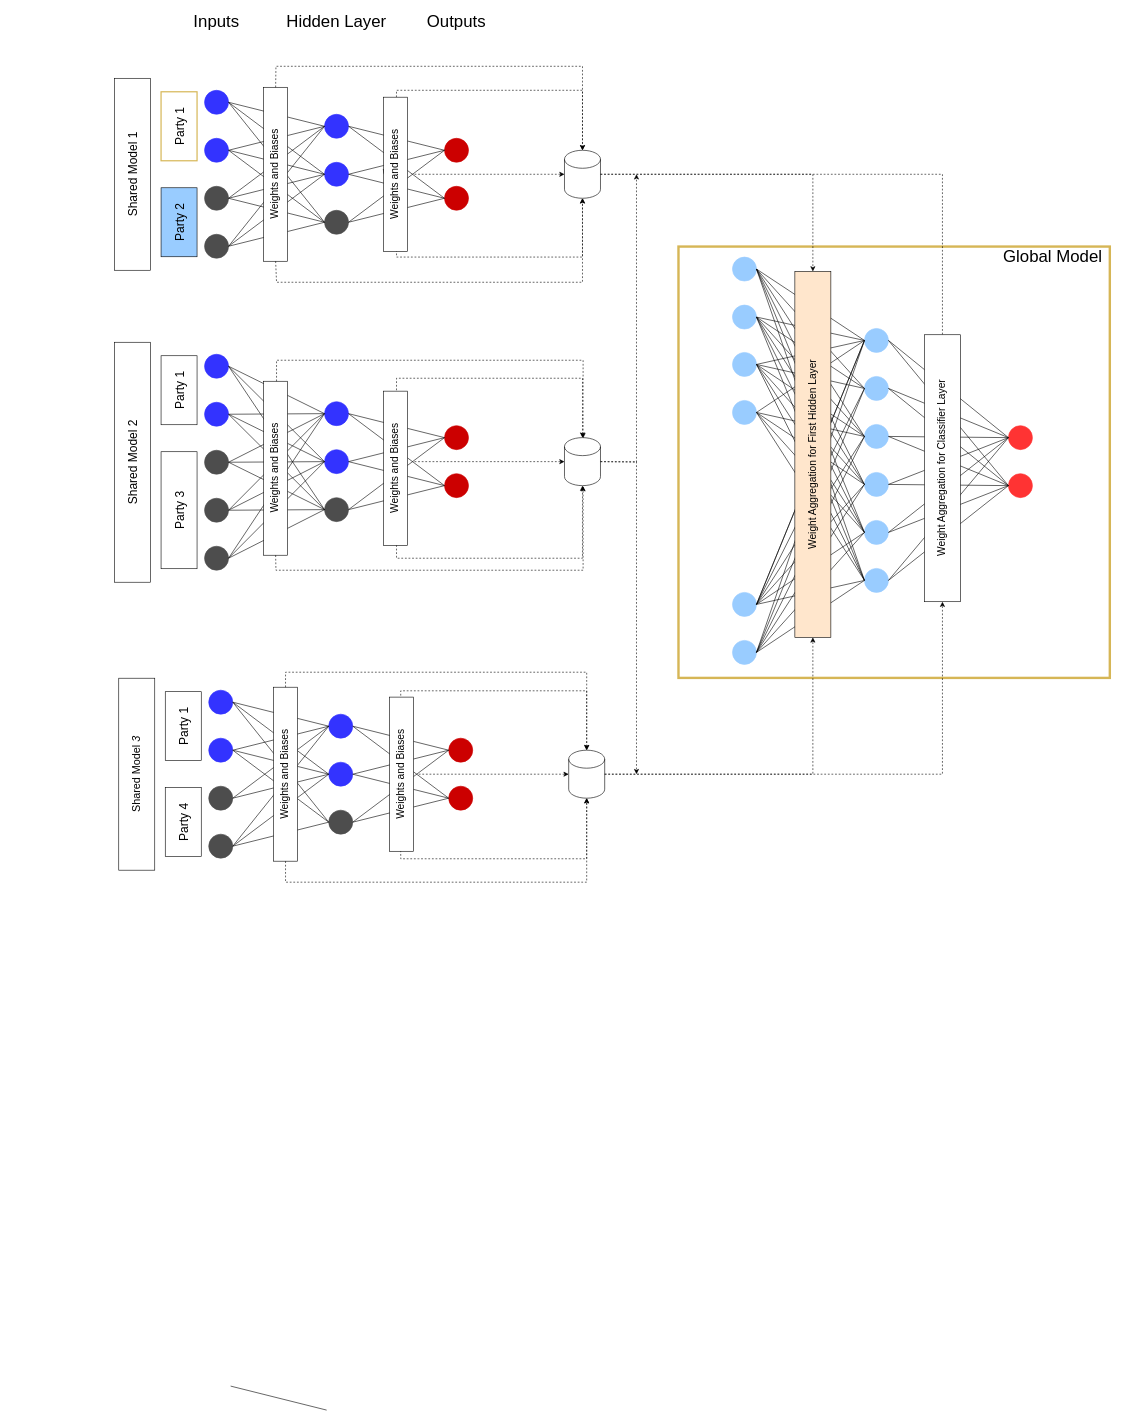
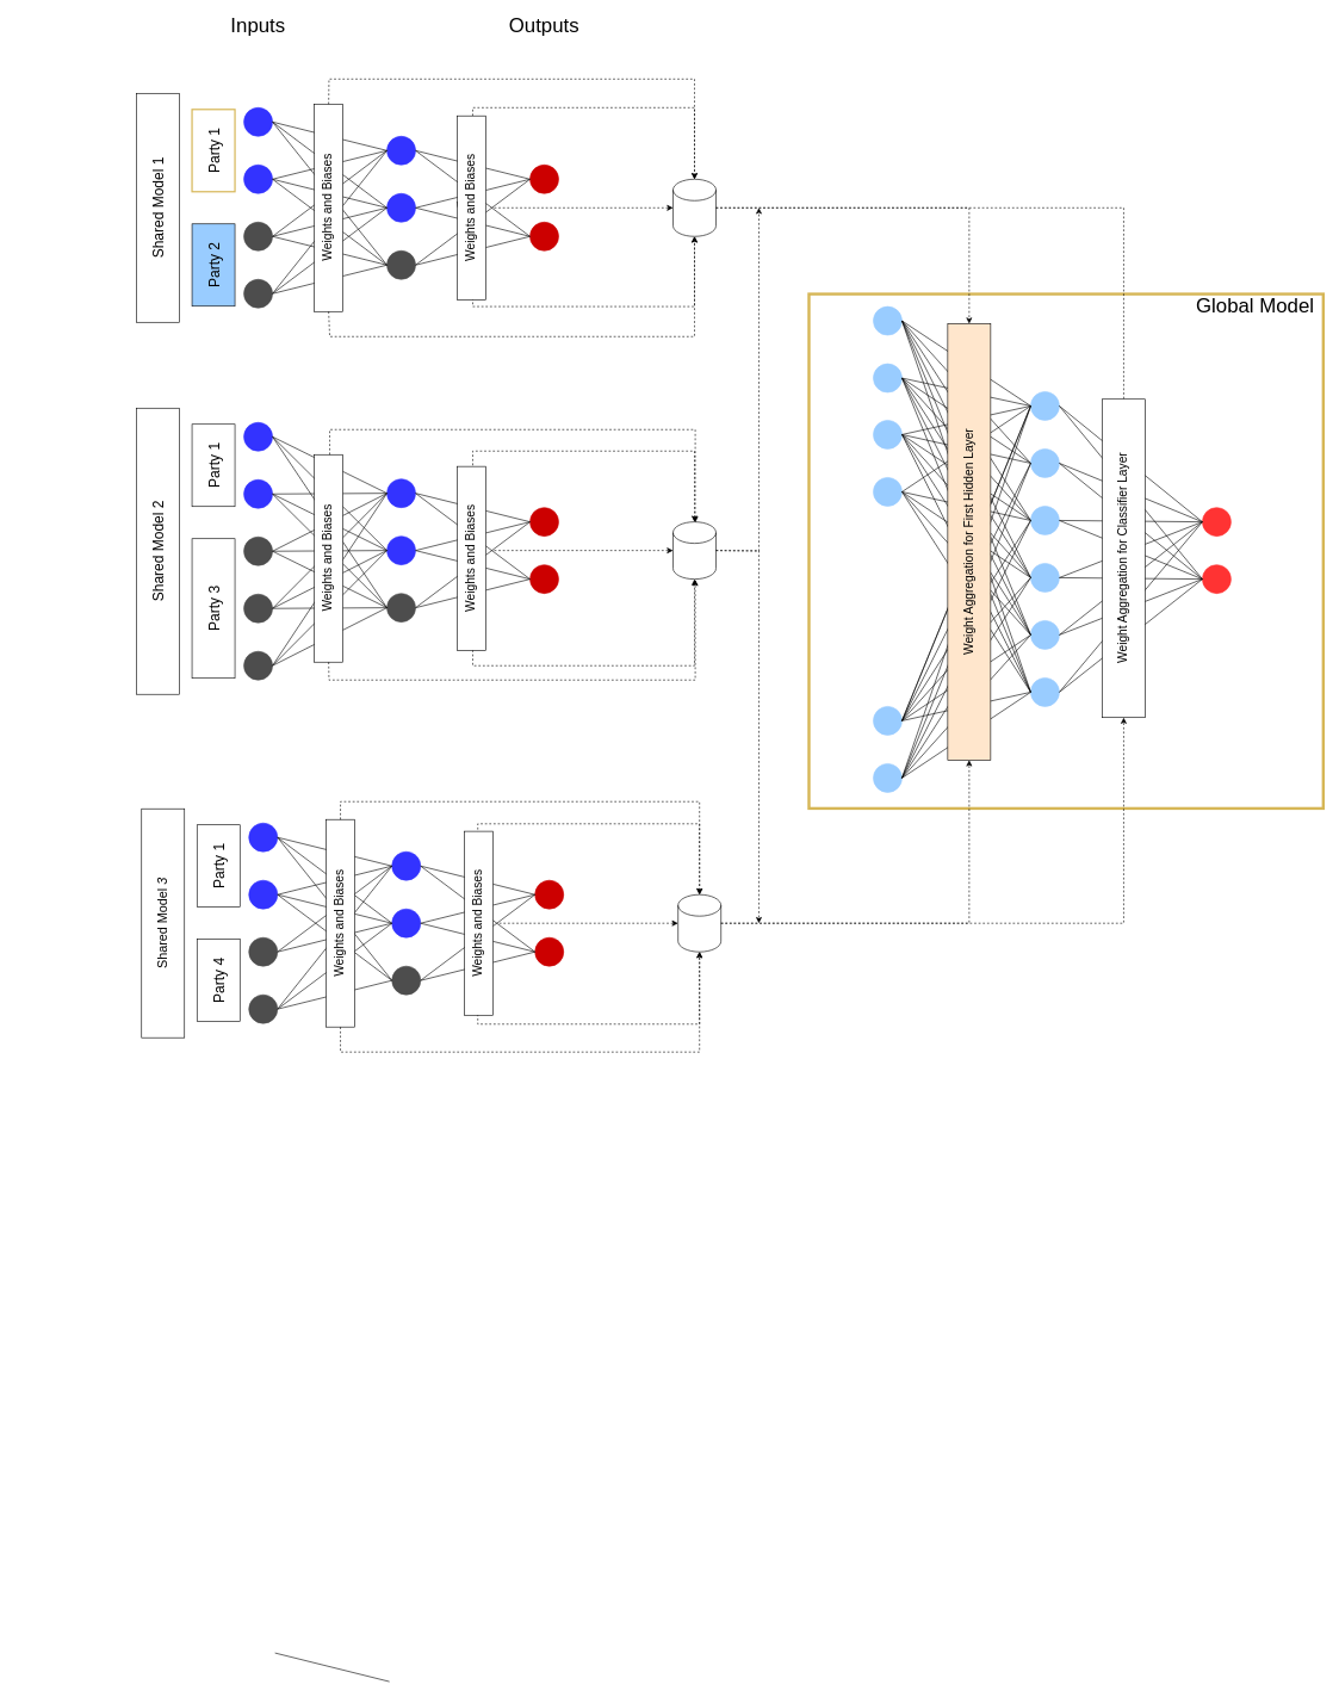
- <mxCell id="48" value="&lt;font style=&quot;font-size: 28px;&quot;&gt;Hidden Layer&lt;/font&gt;" style="text;html=1;align=center;verticalAlign=middle;whiteSpace=wrap;rounded=0;" parent="1" vertex="1"><mxGeometry x="460" y="20" width="200" height="30" as="geometry" /></mxCell>
